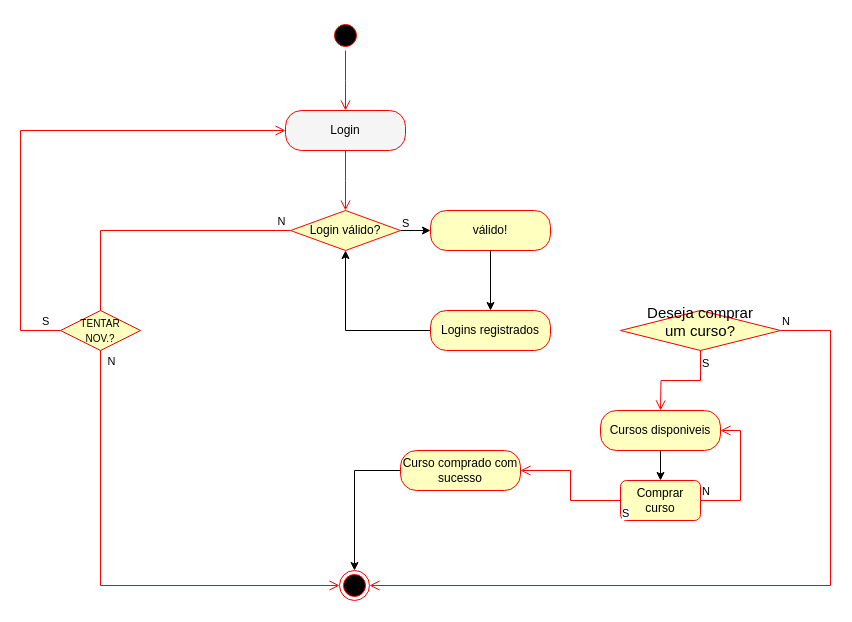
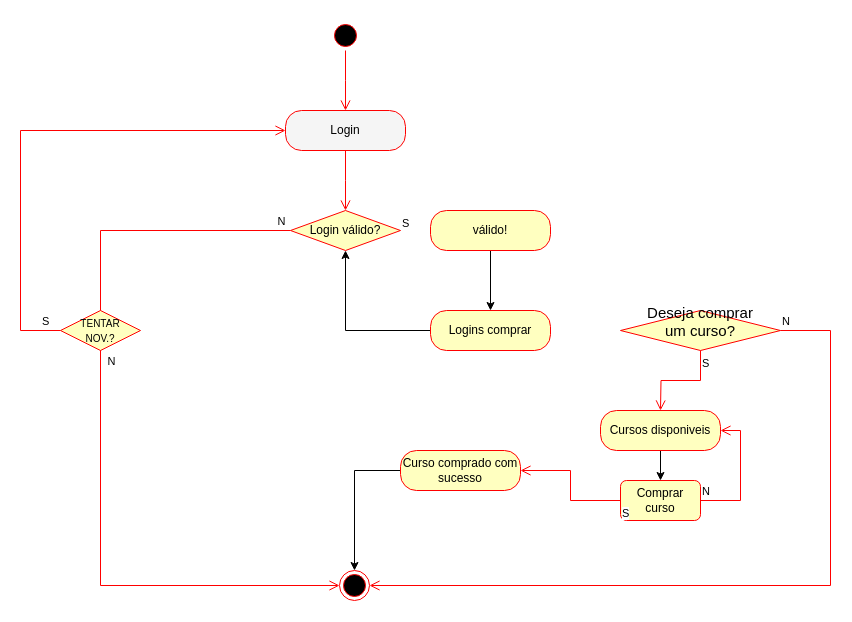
- <mxCell id="6" value="" style="edgeStyle=orthogonalEdgeStyle;rounded=0;orthogonalLoop=1;jettySize=auto;html=1;" parent="1" source="7" target="13" edge="1"><mxGeometry relative="1" as="geometry" /></mxCell>
- <mxCell id="15" value="Logins registrados" style="rounded=1;whiteSpace=wrap;html=1;arcSize=40;fontColor=#000000;fillColor=#ffffc0;strokeColor=#ff0000;" parent="1" vertex="1"><mxGeometry x="430" y="310" width="120" height="40" as="geometry" /></mxCell>
+ <mxCell id="15" value="Logins comprar" style="rounded=1;whiteSpace=wrap;html=1;arcSize=40;fontColor=#000000;fillColor=#ffffc0;strokeColor=#ff0000;" parent="1" vertex="1"><mxGeometry x="430" y="310" width="120" height="40" as="geometry" /></mxCell>
